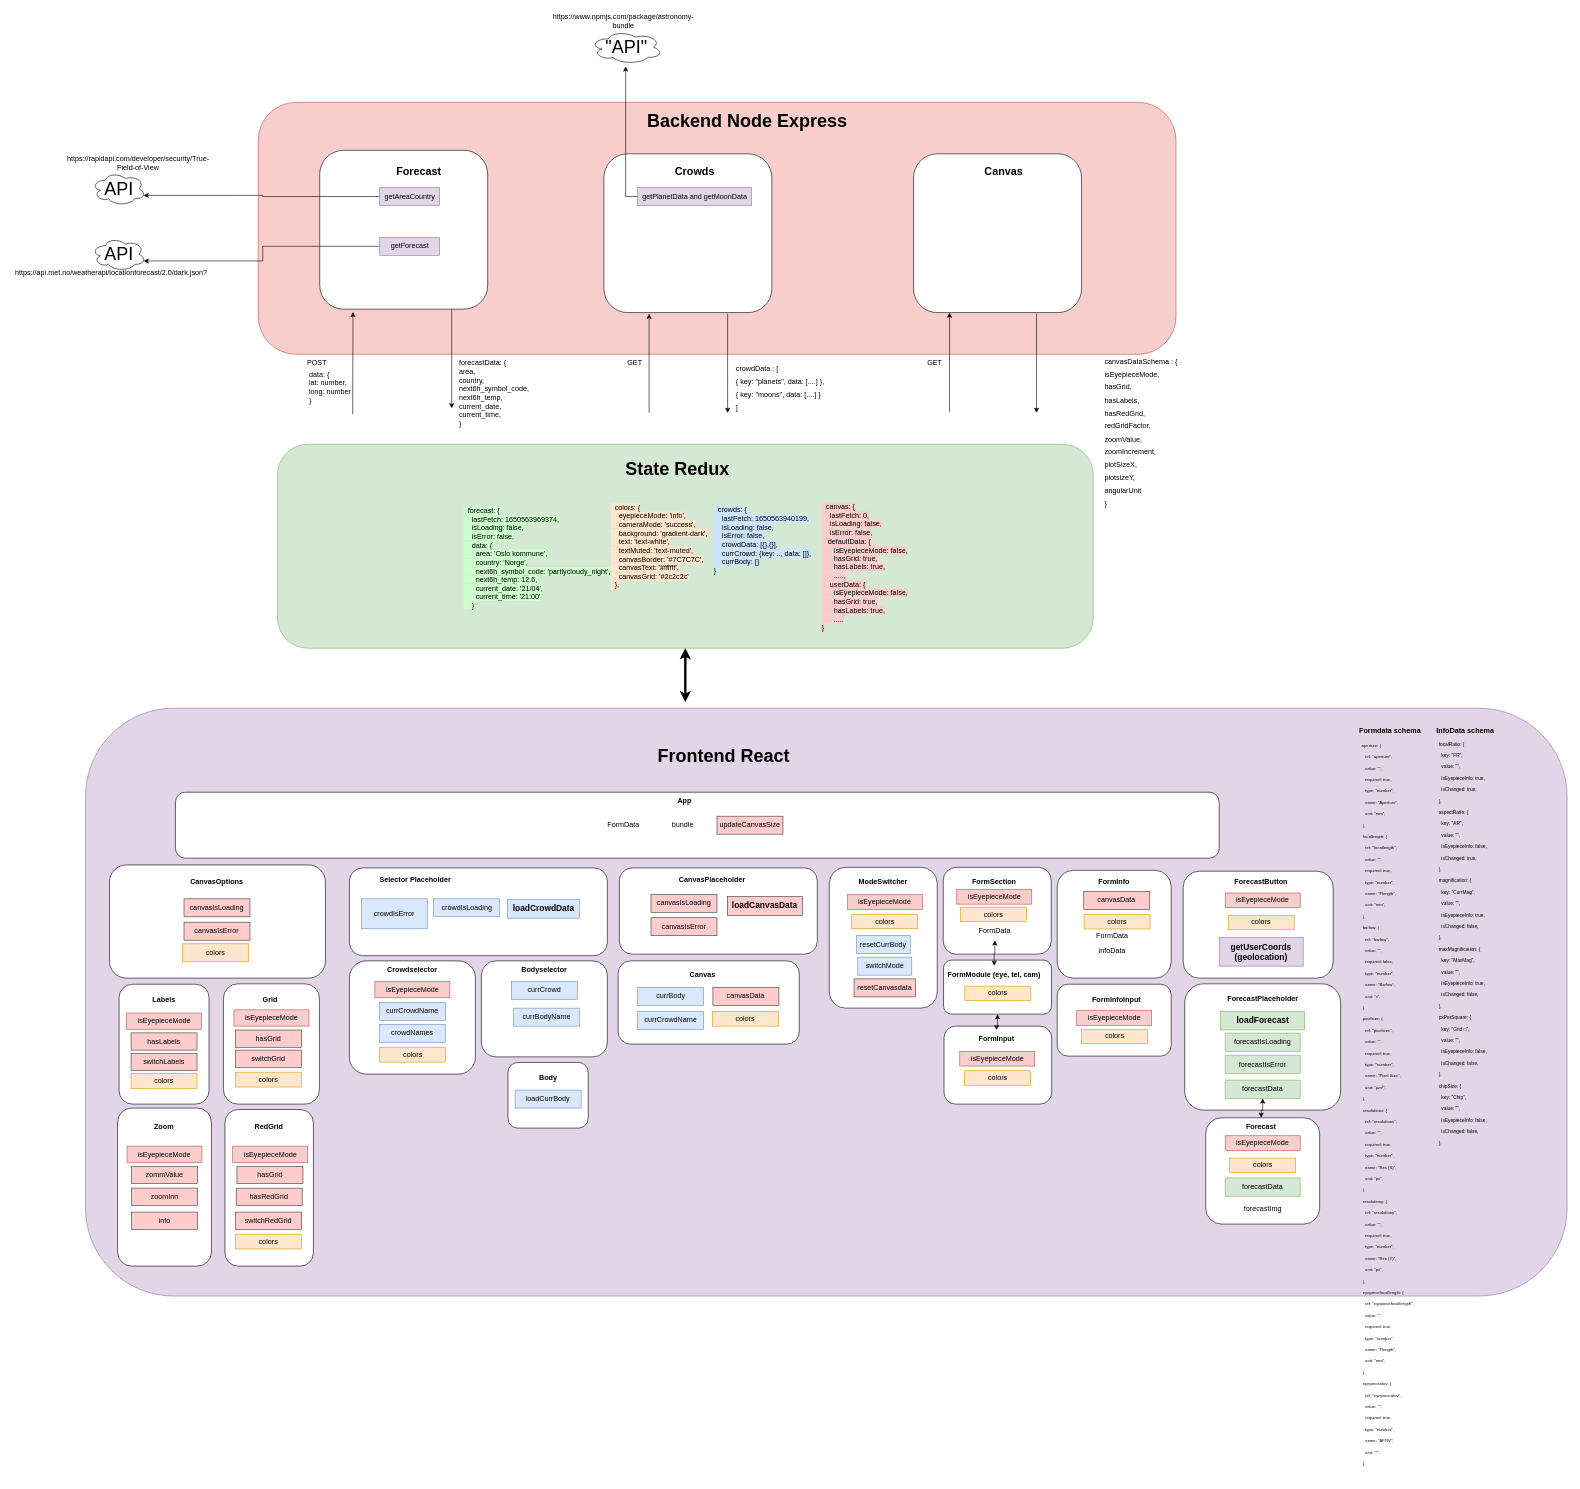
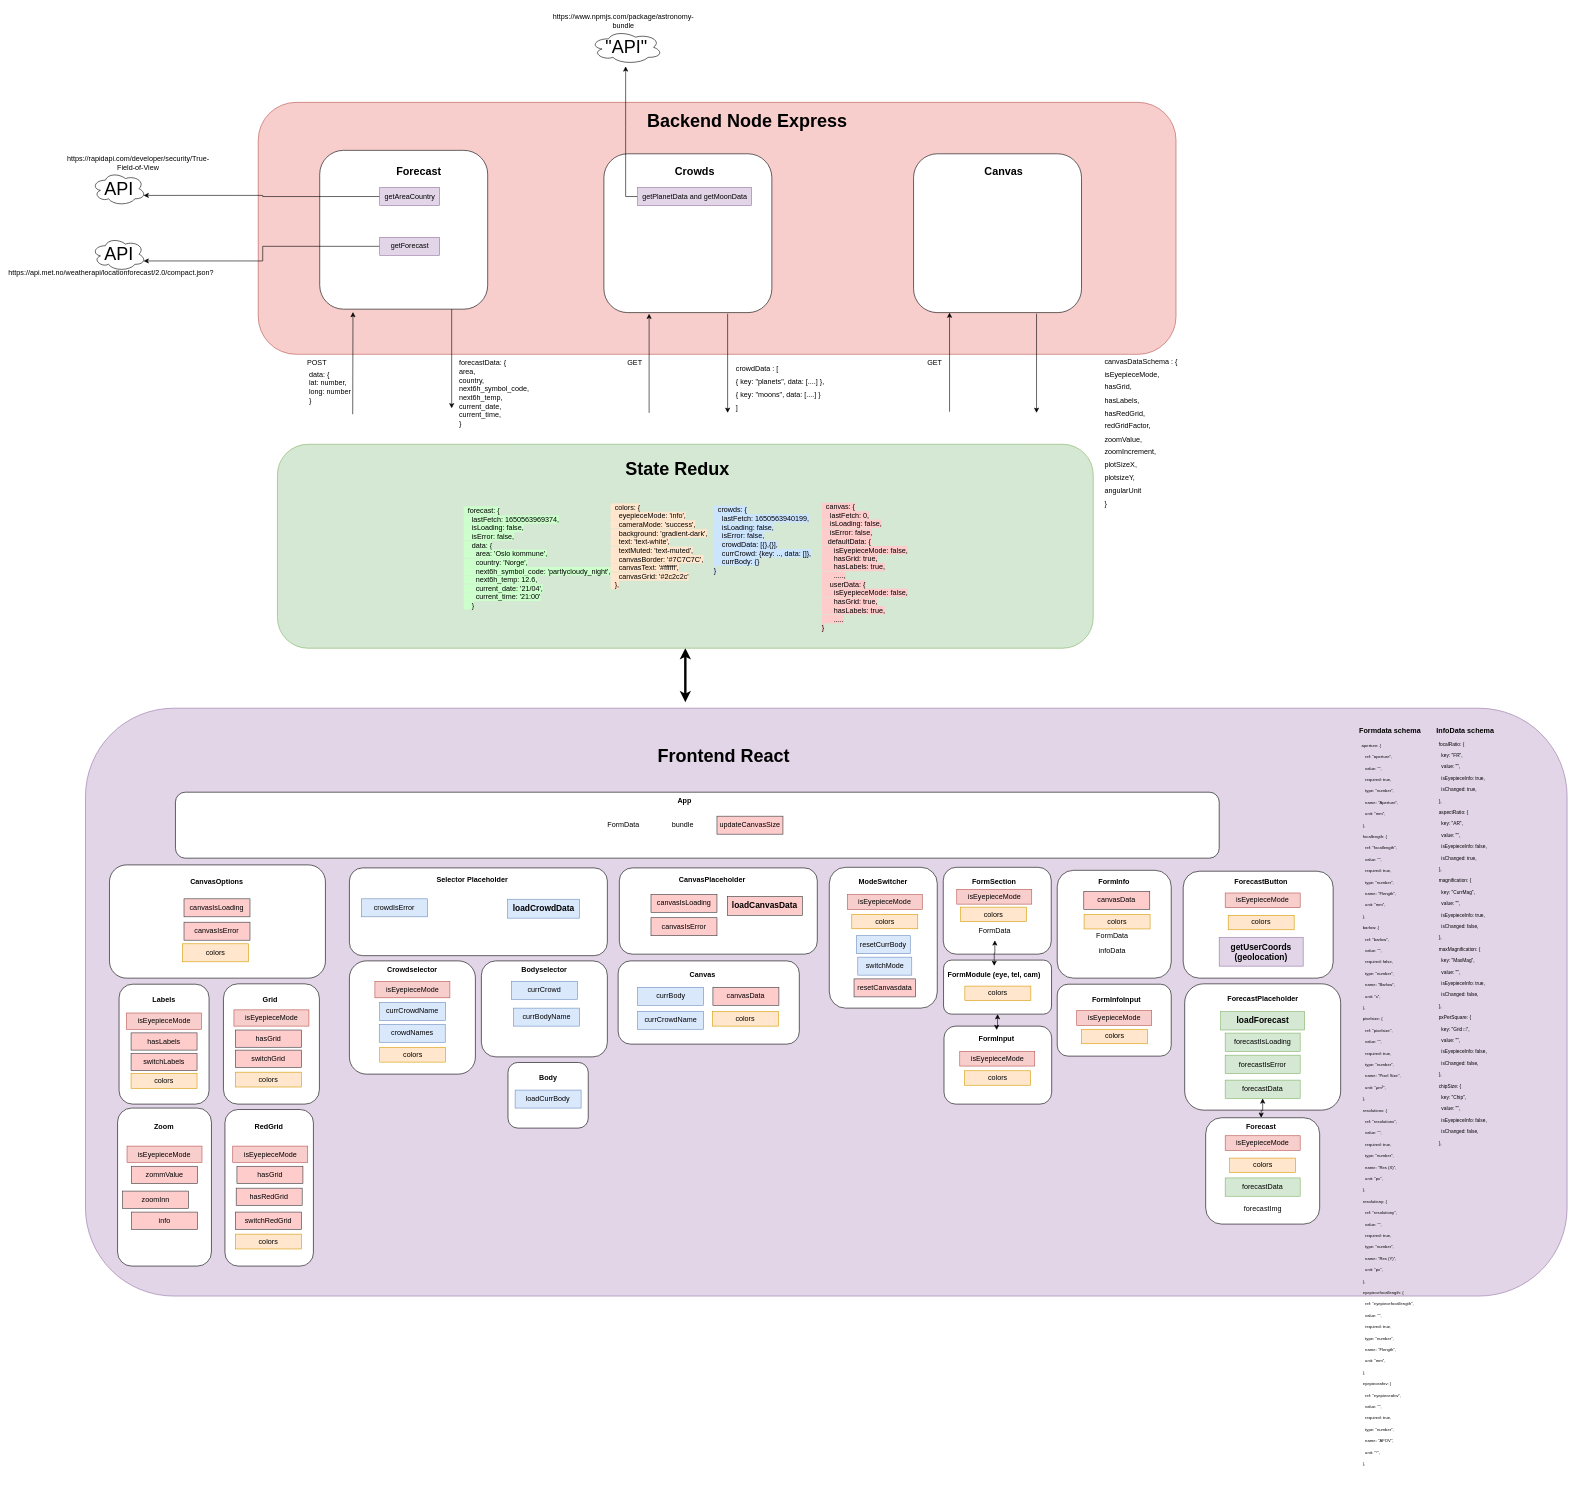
- <mxCell id="52" value="https://api.met.no/weatherapi/locationforecast/2.0/dark.json?" style="text;html=1;strokeColor=none;fillColor=none;align=center;verticalAlign=middle;whiteSpace=wrap;rounded=0;" parent="1" vertex="1"><mxGeometry x="20" y="440" width="330" height="30" as="geometry" /></mxCell>
+ <mxCell id="52" value="https://api.met.no/weatherapi/locationforecast/2.0/compact.json?" style="text;html=1;strokeColor=none;fillColor=none;align=center;verticalAlign=middle;whiteSpace=wrap;rounded=0;" parent="1" vertex="1"><mxGeometry x="20" y="440" width="330" height="30" as="geometry" /></mxCell>
- <mxCell id="29" value="&lt;b&gt;Selector Placeholder&lt;/b&gt;" style="text;html=1;strokeColor=none;fillColor=none;align=center;verticalAlign=middle;whiteSpace=wrap;rounded=0;" parent="1" vertex="1"><mxGeometry x="627" y="1452.25" width="130" height="30" as="geometry" /></mxCell>
+ <mxCell id="29" value="&lt;b&gt;Selector Placeholder&lt;/b&gt;" style="text;html=1;strokeColor=none;fillColor=none;align=center;verticalAlign=middle;whiteSpace=wrap;rounded=0;" parent="1" vertex="1"><mxGeometry x="722" y="1452.25" width="130" height="30" as="geometry" /></mxCell>
- <mxCell id="105" value="crowdIsLoading" style="text;html=1;align=center;verticalAlign=middle;whiteSpace=wrap;rounded=0;fillColor=#dae8fc;strokeColor=#6c8ebf;" parent="1" vertex="1"><mxGeometry x="722.5" y="1497.75" width="110" height="30" as="geometry" /></mxCell>
- <mxCell id="106" value="crowdIsError" style="text;html=1;align=center;verticalAlign=middle;whiteSpace=wrap;rounded=0;fillColor=#dae8fc;strokeColor=#6c8ebf;" parent="1" vertex="1"><mxGeometry x="602" y="1497.75" width="110" height="50" as="geometry" /></mxCell>
+ <mxCell id="106" value="crowdIsError" style="text;html=1;align=center;verticalAlign=middle;whiteSpace=wrap;rounded=0;fillColor=#dae8fc;strokeColor=#6c8ebf;" parent="1" vertex="1"><mxGeometry x="602" y="1497.75" width="110" height="30" as="geometry" /></mxCell>
- <mxCell id="103" value="zoomInn" style="text;html=1;align=center;verticalAlign=middle;whiteSpace=wrap;rounded=0;fillColor=#ffcccc;strokeColor=#36393d;" parent="1" vertex="1"><mxGeometry x="218.75" y="1980" width="110" height="28.75" as="geometry" /></mxCell>
+ <mxCell id="103" value="zoomInn" style="text;html=1;align=center;verticalAlign=middle;whiteSpace=wrap;rounded=0;fillColor=#ffcccc;strokeColor=#36393d;" parent="1" vertex="1"><mxGeometry x="203.75" y="1985" width="110" height="28.75" as="geometry" /></mxCell>
